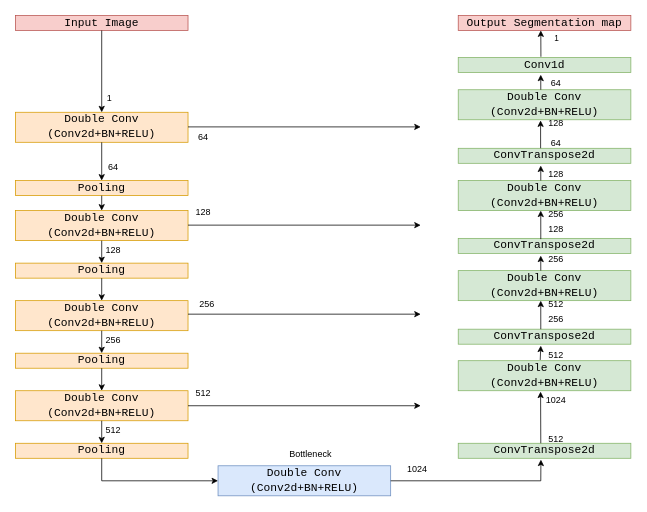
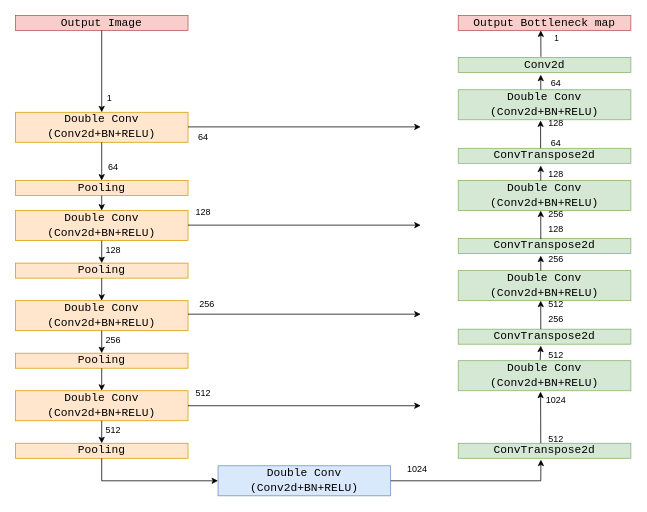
- <mxCell id="4" value="&lt;div style=&quot;font-family: Consolas, &amp;quot;Courier New&amp;quot;, monospace; font-size: 15px; line-height: 20px; white-space: pre;&quot;&gt;Input Image&lt;/div&gt;" style="rounded=0;whiteSpace=wrap;html=1;fillColor=#f8cecc;strokeColor=#b85450;" vertex="1" parent="1"><mxGeometry x="20" y="20" width="230" height="20" as="geometry" /></mxCell>
+ <mxCell id="4" value="&lt;div style=&quot;font-family: Consolas, &amp;quot;Courier New&amp;quot;, monospace; font-size: 15px; line-height: 20px; white-space: pre;&quot;&gt;Output Image&lt;/div&gt;" style="rounded=0;whiteSpace=wrap;html=1;fillColor=#f8cecc;strokeColor=#b85450;" vertex="1" parent="1"><mxGeometry x="20" y="20" width="230" height="20" as="geometry" /></mxCell>
- <mxCell id="66" value="&lt;div style=&quot;font-family: Consolas, &amp;quot;Courier New&amp;quot;, monospace; font-size: 15px; line-height: 20px; white-space: pre;&quot;&gt;&lt;div style=&quot;line-height: 20px;&quot;&gt;&lt;span&gt;&lt;font style=&quot;color: rgb(0, 0, 0);&quot;&gt;Output Segmentation map&lt;/font&gt;&lt;/span&gt;&lt;/div&gt;&lt;/div&gt;" style="rounded=0;whiteSpace=wrap;html=1;fillColor=#f8cecc;strokeColor=#b85450;" vertex="1" parent="1"><mxGeometry x="610" y="20" width="230" height="20" as="geometry" /></mxCell>
+ <mxCell id="66" value="&lt;div style=&quot;font-family: Consolas, &amp;quot;Courier New&amp;quot;, monospace; font-size: 15px; line-height: 20px; white-space: pre;&quot;&gt;&lt;div style=&quot;line-height: 20px;&quot;&gt;&lt;span&gt;&lt;font style=&quot;color: rgb(0, 0, 0);&quot;&gt;Output Bottleneck map&lt;/font&gt;&lt;/span&gt;&lt;/div&gt;&lt;/div&gt;" style="rounded=0;whiteSpace=wrap;html=1;fillColor=#f8cecc;strokeColor=#b85450;" vertex="1" parent="1"><mxGeometry x="610" y="20" width="230" height="20" as="geometry" /></mxCell>
- <mxCell id="63" value="&lt;div style=&quot;font-family: Consolas, &amp;quot;Courier New&amp;quot;, monospace; font-size: 15px; line-height: 20px; white-space: pre;&quot;&gt;&lt;div style=&quot;line-height: 20px;&quot;&gt;&lt;span&gt;&lt;font style=&quot;color: rgb(0, 0, 0);&quot;&gt;Conv1d&lt;/font&gt;&lt;/span&gt;&lt;/div&gt;&lt;/div&gt;" style="rounded=0;whiteSpace=wrap;html=1;fillColor=#d5e8d4;strokeColor=#82b366;" vertex="1" parent="1"><mxGeometry x="610" y="76" width="230" height="20" as="geometry" /></mxCell>
+ <mxCell id="63" value="&lt;div style=&quot;font-family: Consolas, &amp;quot;Courier New&amp;quot;, monospace; font-size: 15px; line-height: 20px; white-space: pre;&quot;&gt;&lt;div style=&quot;line-height: 20px;&quot;&gt;&lt;span&gt;&lt;font style=&quot;color: rgb(0, 0, 0);&quot;&gt;Conv2d&lt;/font&gt;&lt;/span&gt;&lt;/div&gt;&lt;/div&gt;" style="rounded=0;whiteSpace=wrap;html=1;fillColor=#d5e8d4;strokeColor=#82b366;" vertex="1" parent="1"><mxGeometry x="610" y="76" width="230" height="20" as="geometry" /></mxCell>
- <mxCell id="22" value="Bottleneck" style="text;html=1;align=center;verticalAlign=middle;resizable=0;points=[];autosize=1;strokeColor=none;fillColor=none;" vertex="1" parent="1"><mxGeometry x="373" y="590" width="80" height="30" as="geometry" /></mxCell>
